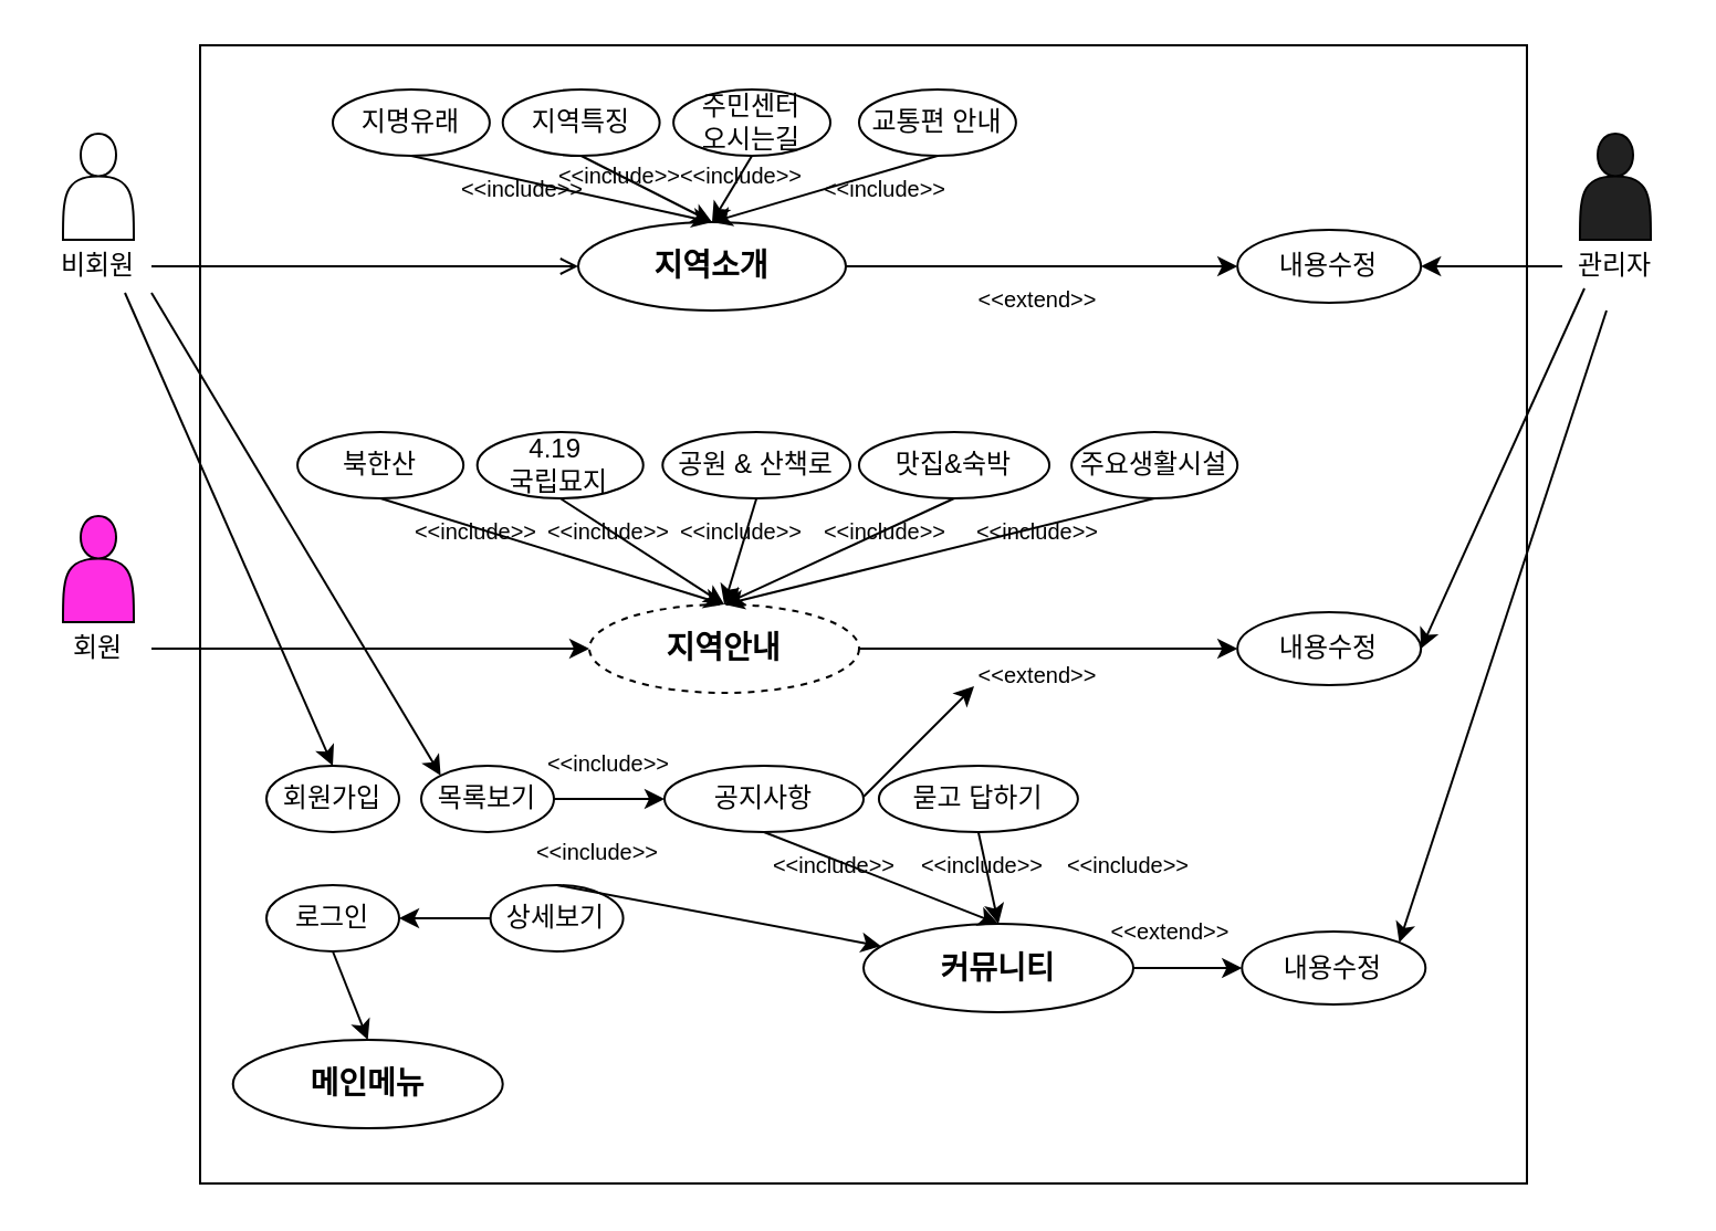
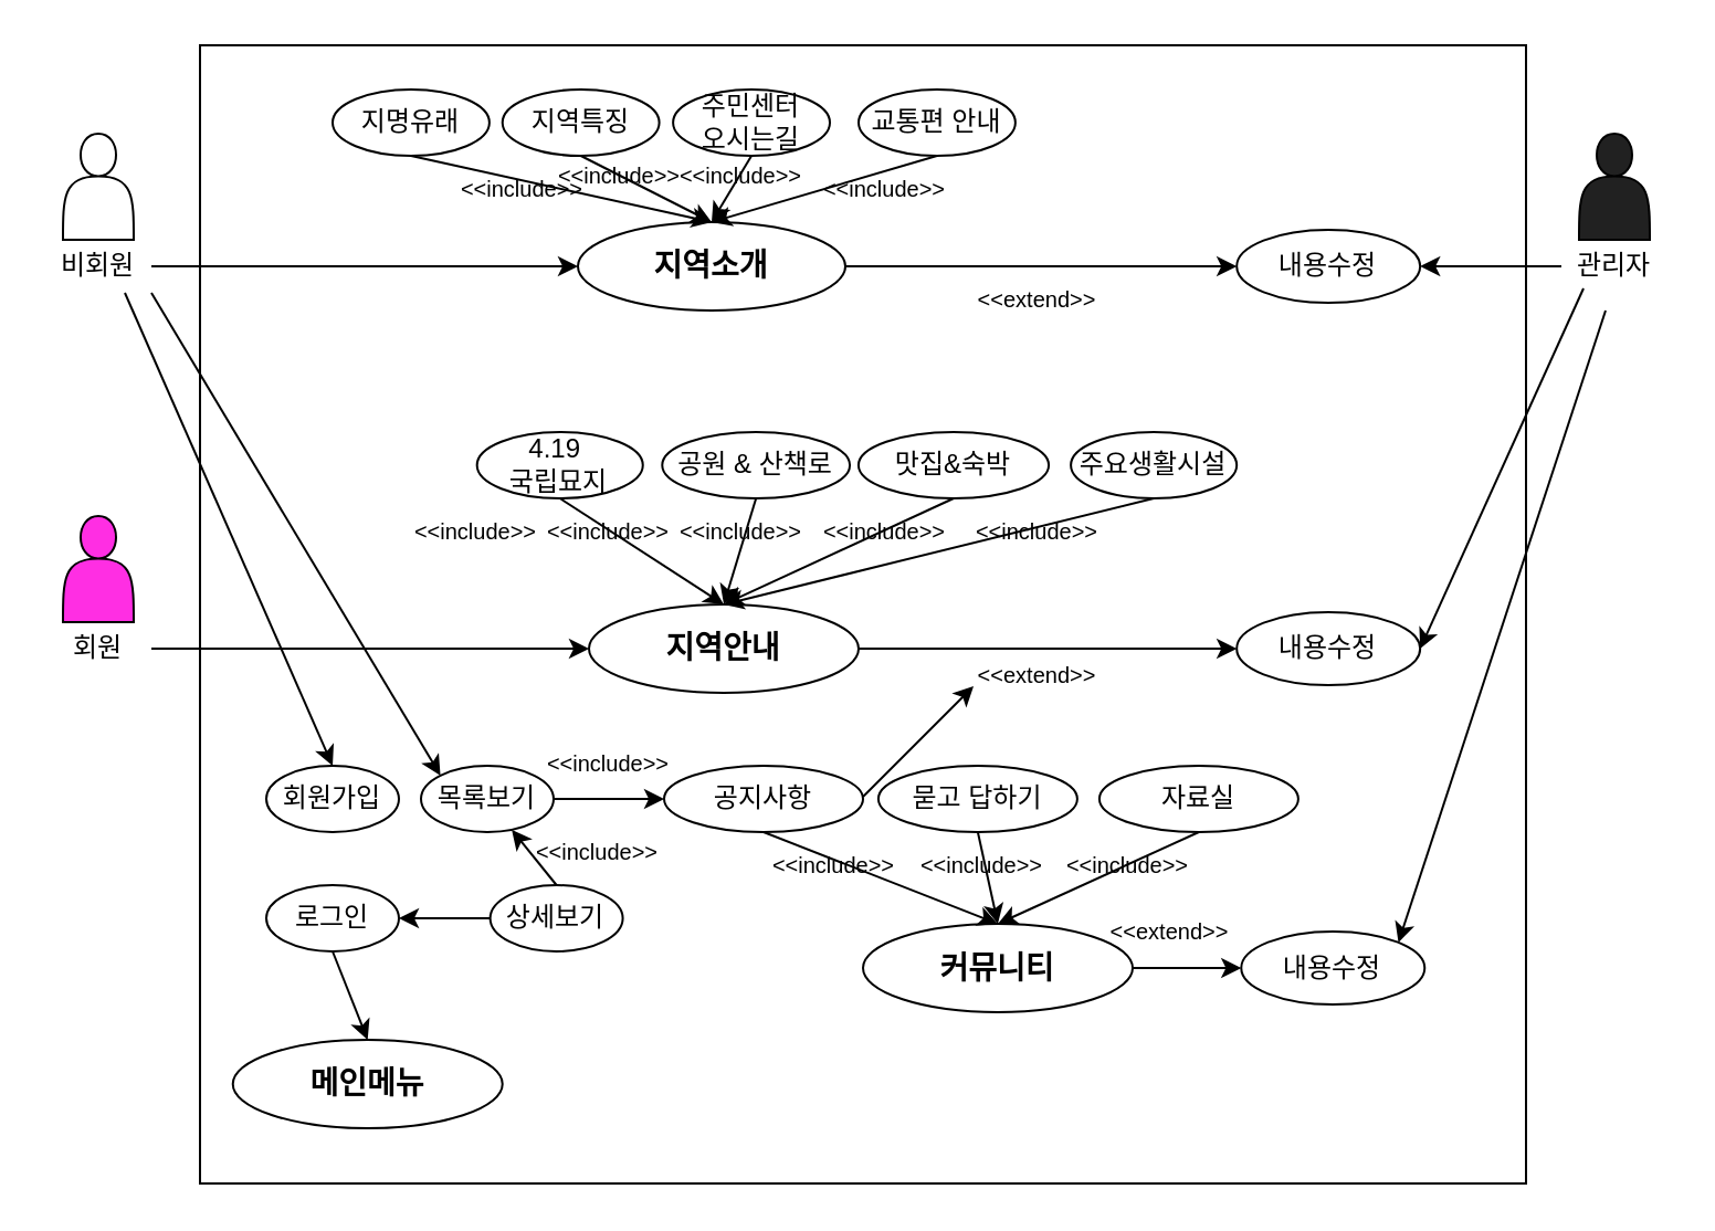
- <mxCell id="8" value="" style="endArrow=open;html=1;rounded=0;exitX=1;exitY=0.5;exitDx=0;exitDy=0;entryX=0;entryY=0.5;entryDx=0;entryDy=0;" parent="1" source="11" target="4" edge="1"><mxGeometry width="50" height="50" relative="1" as="geometry"><mxPoint x="360" y="225" as="sourcePoint" /><mxPoint x="410" y="175" as="targetPoint" /></mxGeometry></mxCell>
+ <mxCell id="8" value="" style="endArrow=classic;html=1;rounded=0;exitX=1;exitY=0.5;exitDx=0;exitDy=0;entryX=0;entryY=0.5;entryDx=0;entryDy=0;" parent="1" source="11" target="4" edge="1"><mxGeometry width="50" height="50" relative="1" as="geometry"><mxPoint x="360" y="225" as="sourcePoint" /><mxPoint x="410" y="175" as="targetPoint" /></mxGeometry></mxCell>
- <mxCell id="39" value="북한산" style="ellipse;whiteSpace=wrap;html=1;" parent="1" vertex="1"><mxGeometry x="134.04" y="195" width="75.046" height="30" as="geometry" /></mxCell>
- <mxCell id="33" value="" style="endArrow=classic;html=1;rounded=0;exitX=0.5;exitY=1;exitDx=0;exitDy=0;entryX=0.5;entryY=0;entryDx=0;entryDy=0;" parent="1" source="39" target="17" edge="1"><mxGeometry width="50" height="50" relative="1" as="geometry"><mxPoint x="78" y="142" as="sourcePoint" /><mxPoint x="303" y="371" as="targetPoint" /></mxGeometry></mxCell>
- <mxCell id="17" value="&lt;span style=&quot;font-size: 14px;&quot;&gt;&lt;b&gt;지역안내&lt;/b&gt;&lt;/span&gt;" style="ellipse;whiteSpace=wrap;html=1;dashed=1;" parent="1" vertex="1"><mxGeometry x="266" y="273" width="122" height="40" as="geometry" /></mxCell>
+ <mxCell id="17" value="&lt;span style=&quot;font-size: 14px;&quot;&gt;&lt;b&gt;지역안내&lt;/b&gt;&lt;/span&gt;" style="ellipse;whiteSpace=wrap;html=1;" parent="1" vertex="1"><mxGeometry x="266" y="273" width="122" height="40" as="geometry" /></mxCell>
+ <mxCell id="56" value="자료실" style="ellipse;whiteSpace=wrap;html=1;" parent="1" vertex="1"><mxGeometry x="496.95" y="346" width="90" height="30" as="geometry" /></mxCell>
+ <mxCell id="64" value="" style="endArrow=classic;html=1;rounded=0;exitX=0.5;exitY=1;exitDx=0;exitDy=0;entryX=0.5;entryY=0;entryDx=0;entryDy=0;" parent="1" source="56" target="25" edge="1"><mxGeometry width="50" height="50" relative="1" as="geometry"><mxPoint x="170" y="420" as="sourcePoint" /><mxPoint x="170" y="396" as="targetPoint" /></mxGeometry></mxCell>
- <mxCell id="51" value="" style="endArrow=classic;html=1;rounded=0;exitX=0.5;exitY=0;exitDx=0;exitDy=0;" parent="1" source="27" target="25" edge="1"><mxGeometry width="50" height="50" relative="1" as="geometry"><mxPoint x="258" y="327" as="sourcePoint" /><mxPoint x="407" y="353" as="targetPoint" /></mxGeometry></mxCell>
+ <mxCell id="51" value="" style="endArrow=classic;html=1;rounded=0;exitX=0.5;exitY=0;exitDx=0;exitDy=0;" parent="1" source="27" target="26" edge="1"><mxGeometry width="50" height="50" relative="1" as="geometry"><mxPoint x="258" y="327" as="sourcePoint" /><mxPoint x="407" y="353" as="targetPoint" /></mxGeometry></mxCell>
